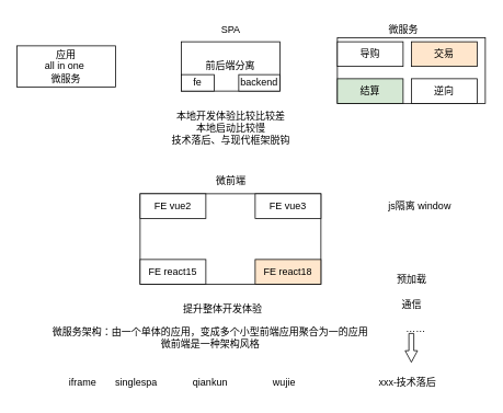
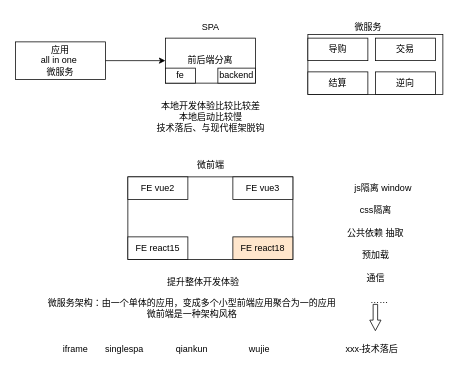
- <mxCell id="12" value="交易" style="whiteSpace=wrap;html=1;fillColor=#ffe6cc;" vertex="1" parent="1"><mxGeometry x="500" y="50" width="80" height="30" as="geometry" /></mxCell>
+ <mxCell id="12" value="交易" style="whiteSpace=wrap;html=1;" vertex="1" parent="1"><mxGeometry x="500" y="50" width="80" height="30" as="geometry" /></mxCell>
+ <mxCell id="2" value="" style="edgeStyle=none;html=1;" edge="1" parent="1" source="3" target="4"><mxGeometry relative="1" as="geometry" /></mxCell>
- <mxCell id="13" value="结算" style="whiteSpace=wrap;html=1;fillColor=#d5e8d4;" vertex="1" parent="1"><mxGeometry x="410" y="95" width="80" height="30" as="geometry" /></mxCell>
+ <mxCell id="13" value="结算" style="whiteSpace=wrap;html=1;" vertex="1" parent="1"><mxGeometry x="410" y="95" width="80" height="30" as="geometry" /></mxCell>
+ <mxCell id="28" value="css隔离" style="text;html=1;align=center;verticalAlign=middle;resizable=0;points=[];autosize=1;strokeColor=none;fillColor=none;" vertex="1" parent="1"><mxGeometry x="465" y="265" width="70" height="30" as="geometry" /></mxCell>
+ <mxCell id="29" value="公共依赖 抽取" style="text;html=1;align=center;verticalAlign=middle;resizable=0;points=[];autosize=1;strokeColor=none;fillColor=none;" vertex="1" parent="1"><mxGeometry x="450" y="295" width="100" height="30" as="geometry" /></mxCell>
